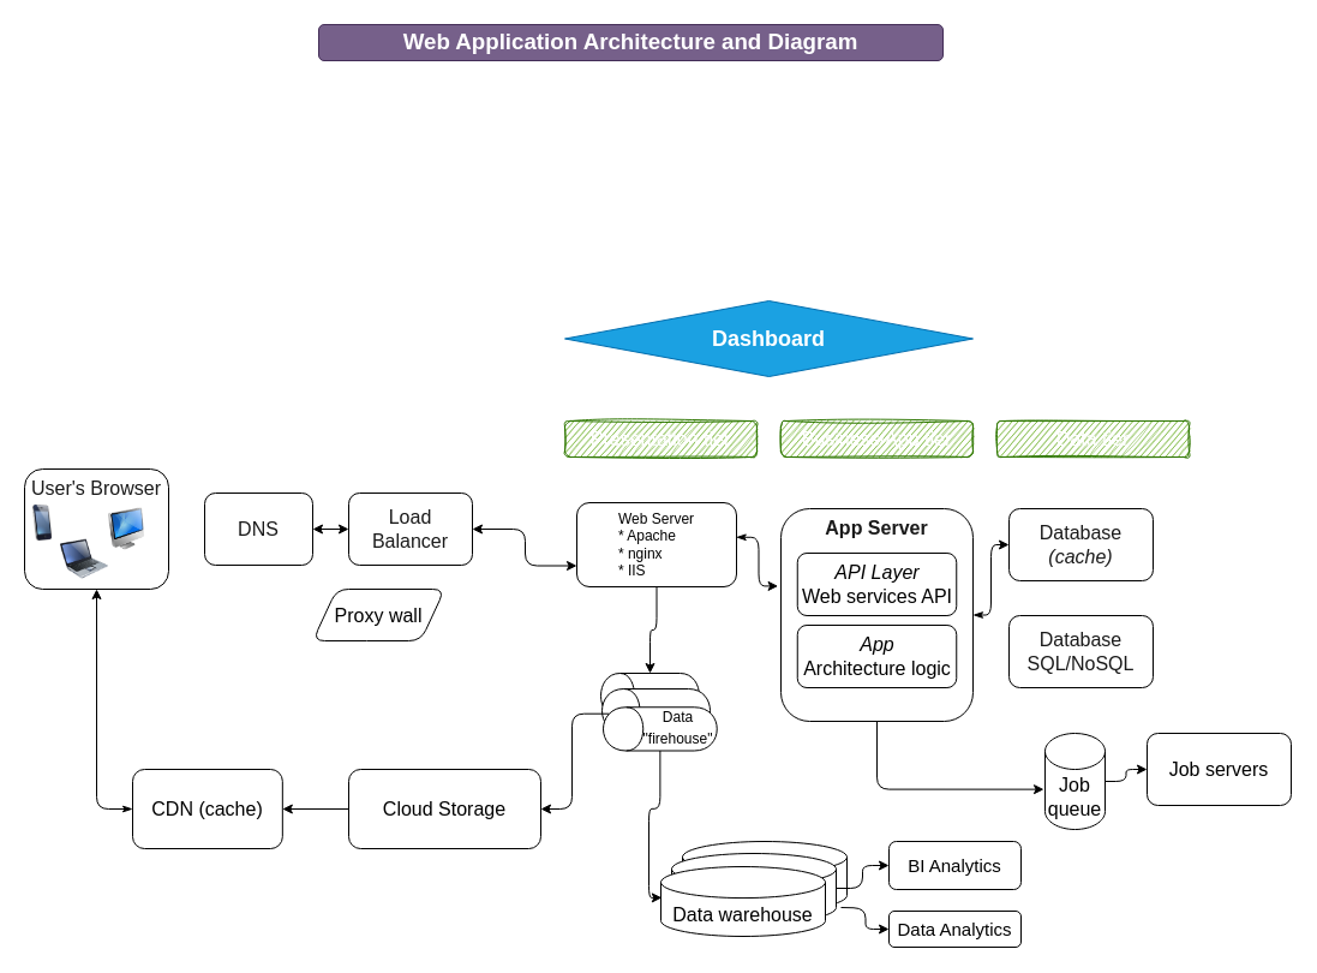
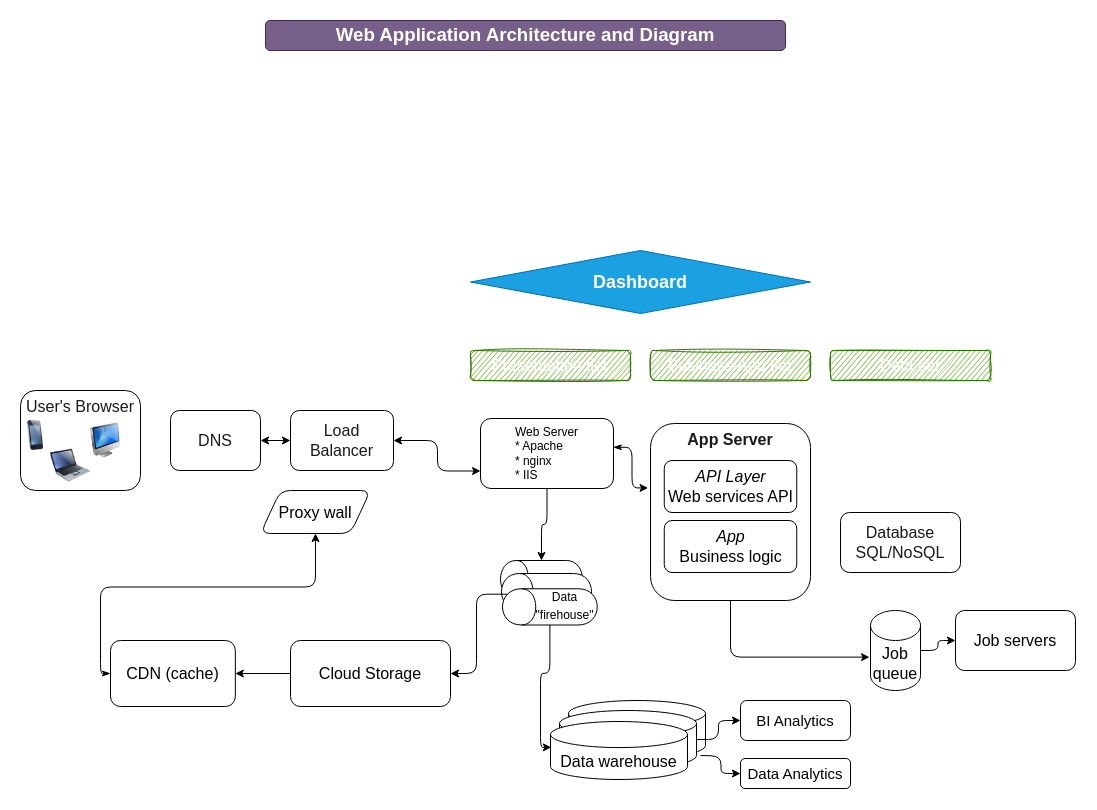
- <mxCell id="15" value="&lt;font color=&quot;#1a1a1a&quot; style=&quot;font-size: 16px&quot;&gt;Database&lt;br&gt;&lt;i&gt;(cache)&lt;/i&gt;&lt;br&gt;&lt;/font&gt;" style="rounded=1;whiteSpace=wrap;html=1;fillColor=#FFFFFF;" parent="1" vertex="1"><mxGeometry x="840" y="423" width="120" height="60" as="geometry" /></mxCell>
- <mxCell id="12" value="" style="edgeStyle=orthogonalEdgeStyle;rounded=1;sketch=0;jumpStyle=none;html=1;shadow=0;fontSize=18;fontColor=#000000;startArrow=classicThin;startFill=1;" parent="1" source="14" target="15" edge="1"><mxGeometry relative="1" as="geometry" /></mxCell>
- <mxCell id="45" value="&lt;i&gt;App&lt;/i&gt;&lt;br&gt;Architecture logic" style="rounded=1;whiteSpace=wrap;html=1;labelBackgroundColor=none;sketch=0;fontSize=16;fontColor=#000000;strokeColor=#000000;fillColor=#FFFFFF;" parent="1" vertex="1"><mxGeometry x="663.75" y="520" width="132.5" height="52" as="geometry" /></mxCell>
+ <mxCell id="45" value="&lt;i&gt;App&lt;/i&gt;&lt;br&gt;Business logic" style="rounded=1;whiteSpace=wrap;html=1;labelBackgroundColor=none;sketch=0;fontSize=16;fontColor=#000000;strokeColor=#000000;fillColor=#FFFFFF;" parent="1" vertex="1"><mxGeometry x="663.75" y="520" width="132.5" height="52" as="geometry" /></mxCell>
- <mxCell id="19" style="edgeStyle=orthogonalEdgeStyle;rounded=1;sketch=0;jumpStyle=none;html=1;exitX=0;exitY=0.5;exitDx=0;exitDy=0;entryX=0.5;entryY=1;entryDx=0;entryDy=0;shadow=0;fontSize=16;fontColor=#808080;startArrow=classicThin;startFill=1;" parent="1" source="20" target="3" edge="1"><mxGeometry relative="1" as="geometry" /></mxCell>
+ <mxCell id="19" style="edgeStyle=orthogonalEdgeStyle;rounded=1;sketch=0;jumpStyle=none;html=1;exitX=0;exitY=0.5;exitDx=0;exitDy=0;shadow=0;fontSize=16;fontColor=#808080;startArrow=classicThin;startFill=1;" parent="1" source="20" target="38" edge="1"><mxGeometry relative="1" as="geometry" /></mxCell>
